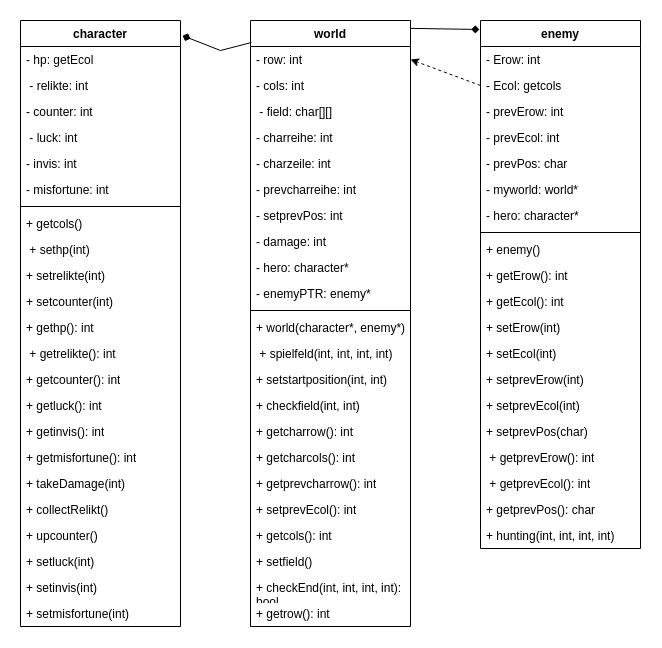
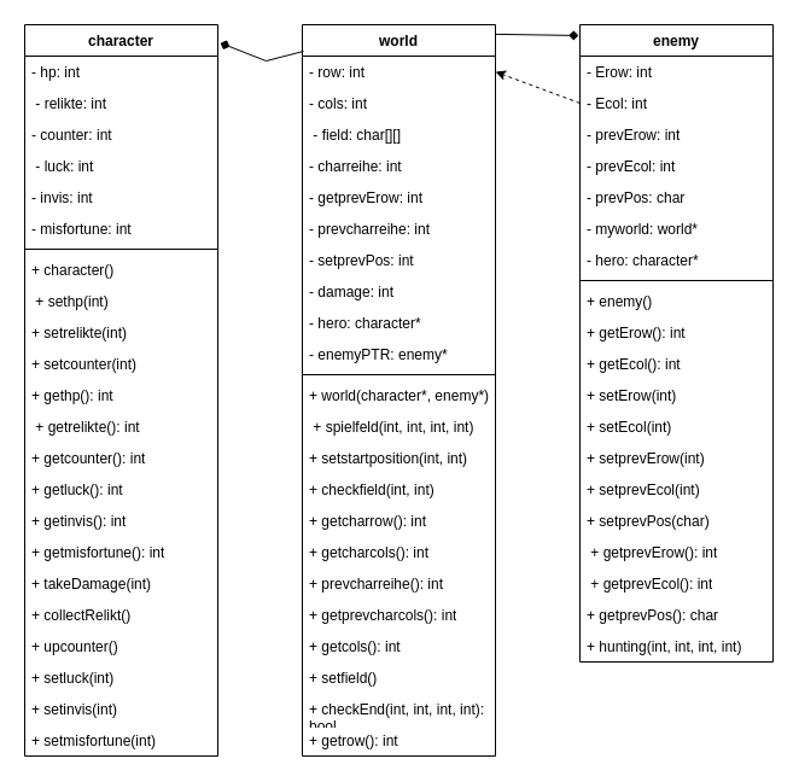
- <mxCell id="27" value="- hp: getEcol&amp;nbsp;&amp;nbsp;" style="text;strokeColor=none;fillColor=none;align=left;verticalAlign=top;spacingLeft=4;spacingRight=4;overflow=hidden;rotatable=0;points=[[0,0.5],[1,0.5]];portConstraint=eastwest;whiteSpace=wrap;html=1;" vertex="1" parent="26"><mxGeometry y="26" width="160" height="26" as="geometry" /></mxCell>
+ <mxCell id="27" value="- hp: int&amp;nbsp;&amp;nbsp;" style="text;strokeColor=none;fillColor=none;align=left;verticalAlign=top;spacingLeft=4;spacingRight=4;overflow=hidden;rotatable=0;points=[[0,0.5],[1,0.5]];portConstraint=eastwest;whiteSpace=wrap;html=1;" vertex="1" parent="26"><mxGeometry y="26" width="160" height="26" as="geometry" /></mxCell>
- <mxCell id="52" value="- Ecol: getcols&amp;nbsp;" style="text;strokeColor=none;fillColor=none;align=left;verticalAlign=top;spacingLeft=4;spacingRight=4;overflow=hidden;rotatable=0;points=[[0,0.5],[1,0.5]];portConstraint=eastwest;whiteSpace=wrap;html=1;" vertex="1" parent="50"><mxGeometry y="52" width="160" height="26" as="geometry" /></mxCell>
+ <mxCell id="52" value="- Ecol: int&amp;nbsp;" style="text;strokeColor=none;fillColor=none;align=left;verticalAlign=top;spacingLeft=4;spacingRight=4;overflow=hidden;rotatable=0;points=[[0,0.5],[1,0.5]];portConstraint=eastwest;whiteSpace=wrap;html=1;" vertex="1" parent="50"><mxGeometry y="52" width="160" height="26" as="geometry" /></mxCell>
- <mxCell id="7" value="&lt;div&gt;- charzeile: int&lt;br&gt;&lt;/div&gt;" style="text;strokeColor=none;fillColor=none;align=left;verticalAlign=top;spacingLeft=4;spacingRight=4;overflow=hidden;rotatable=0;points=[[0,0.5],[1,0.5]];portConstraint=eastwest;whiteSpace=wrap;html=1;" vertex="1" parent="2"><mxGeometry y="130" width="160" height="26" as="geometry" /></mxCell>
+ <mxCell id="7" value="&lt;div&gt;- getprevErow: int&lt;br&gt;&lt;/div&gt;" style="text;strokeColor=none;fillColor=none;align=left;verticalAlign=top;spacingLeft=4;spacingRight=4;overflow=hidden;rotatable=0;points=[[0,0.5],[1,0.5]];portConstraint=eastwest;whiteSpace=wrap;html=1;" vertex="1" parent="2"><mxGeometry y="130" width="160" height="26" as="geometry" /></mxCell>
- <mxCell id="34" value="+ getcols()&amp;nbsp;" style="text;strokeColor=none;fillColor=none;align=left;verticalAlign=top;spacingLeft=4;spacingRight=4;overflow=hidden;rotatable=0;points=[[0,0.5],[1,0.5]];portConstraint=eastwest;whiteSpace=wrap;html=1;" vertex="1" parent="26"><mxGeometry y="190" width="160" height="26" as="geometry" /></mxCell>
+ <mxCell id="34" value="+ character()&amp;nbsp;" style="text;strokeColor=none;fillColor=none;align=left;verticalAlign=top;spacingLeft=4;spacingRight=4;overflow=hidden;rotatable=0;points=[[0,0.5],[1,0.5]];portConstraint=eastwest;whiteSpace=wrap;html=1;" vertex="1" parent="26"><mxGeometry y="190" width="160" height="26" as="geometry" /></mxCell>
- <mxCell id="20" value="+ getprevcharrow(): int" style="text;strokeColor=none;fillColor=none;align=left;verticalAlign=top;spacingLeft=4;spacingRight=4;overflow=hidden;rotatable=0;points=[[0,0.5],[1,0.5]];portConstraint=eastwest;whiteSpace=wrap;html=1;" vertex="1" parent="2"><mxGeometry y="450" width="160" height="26" as="geometry" /></mxCell>
+ <mxCell id="20" value="+ prevcharreihe(): int" style="text;strokeColor=none;fillColor=none;align=left;verticalAlign=top;spacingLeft=4;spacingRight=4;overflow=hidden;rotatable=0;points=[[0,0.5],[1,0.5]];portConstraint=eastwest;whiteSpace=wrap;html=1;" vertex="1" parent="2"><mxGeometry y="450" width="160" height="26" as="geometry" /></mxCell>
- <mxCell id="21" value="+ setprevEcol(): int" style="text;strokeColor=none;fillColor=none;align=left;verticalAlign=top;spacingLeft=4;spacingRight=4;overflow=hidden;rotatable=0;points=[[0,0.5],[1,0.5]];portConstraint=eastwest;whiteSpace=wrap;html=1;" vertex="1" parent="2"><mxGeometry y="476" width="160" height="26" as="geometry" /></mxCell>
+ <mxCell id="21" value="+ getprevcharcols(): int" style="text;strokeColor=none;fillColor=none;align=left;verticalAlign=top;spacingLeft=4;spacingRight=4;overflow=hidden;rotatable=0;points=[[0,0.5],[1,0.5]];portConstraint=eastwest;whiteSpace=wrap;html=1;" vertex="1" parent="2"><mxGeometry y="476" width="160" height="26" as="geometry" /></mxCell>
